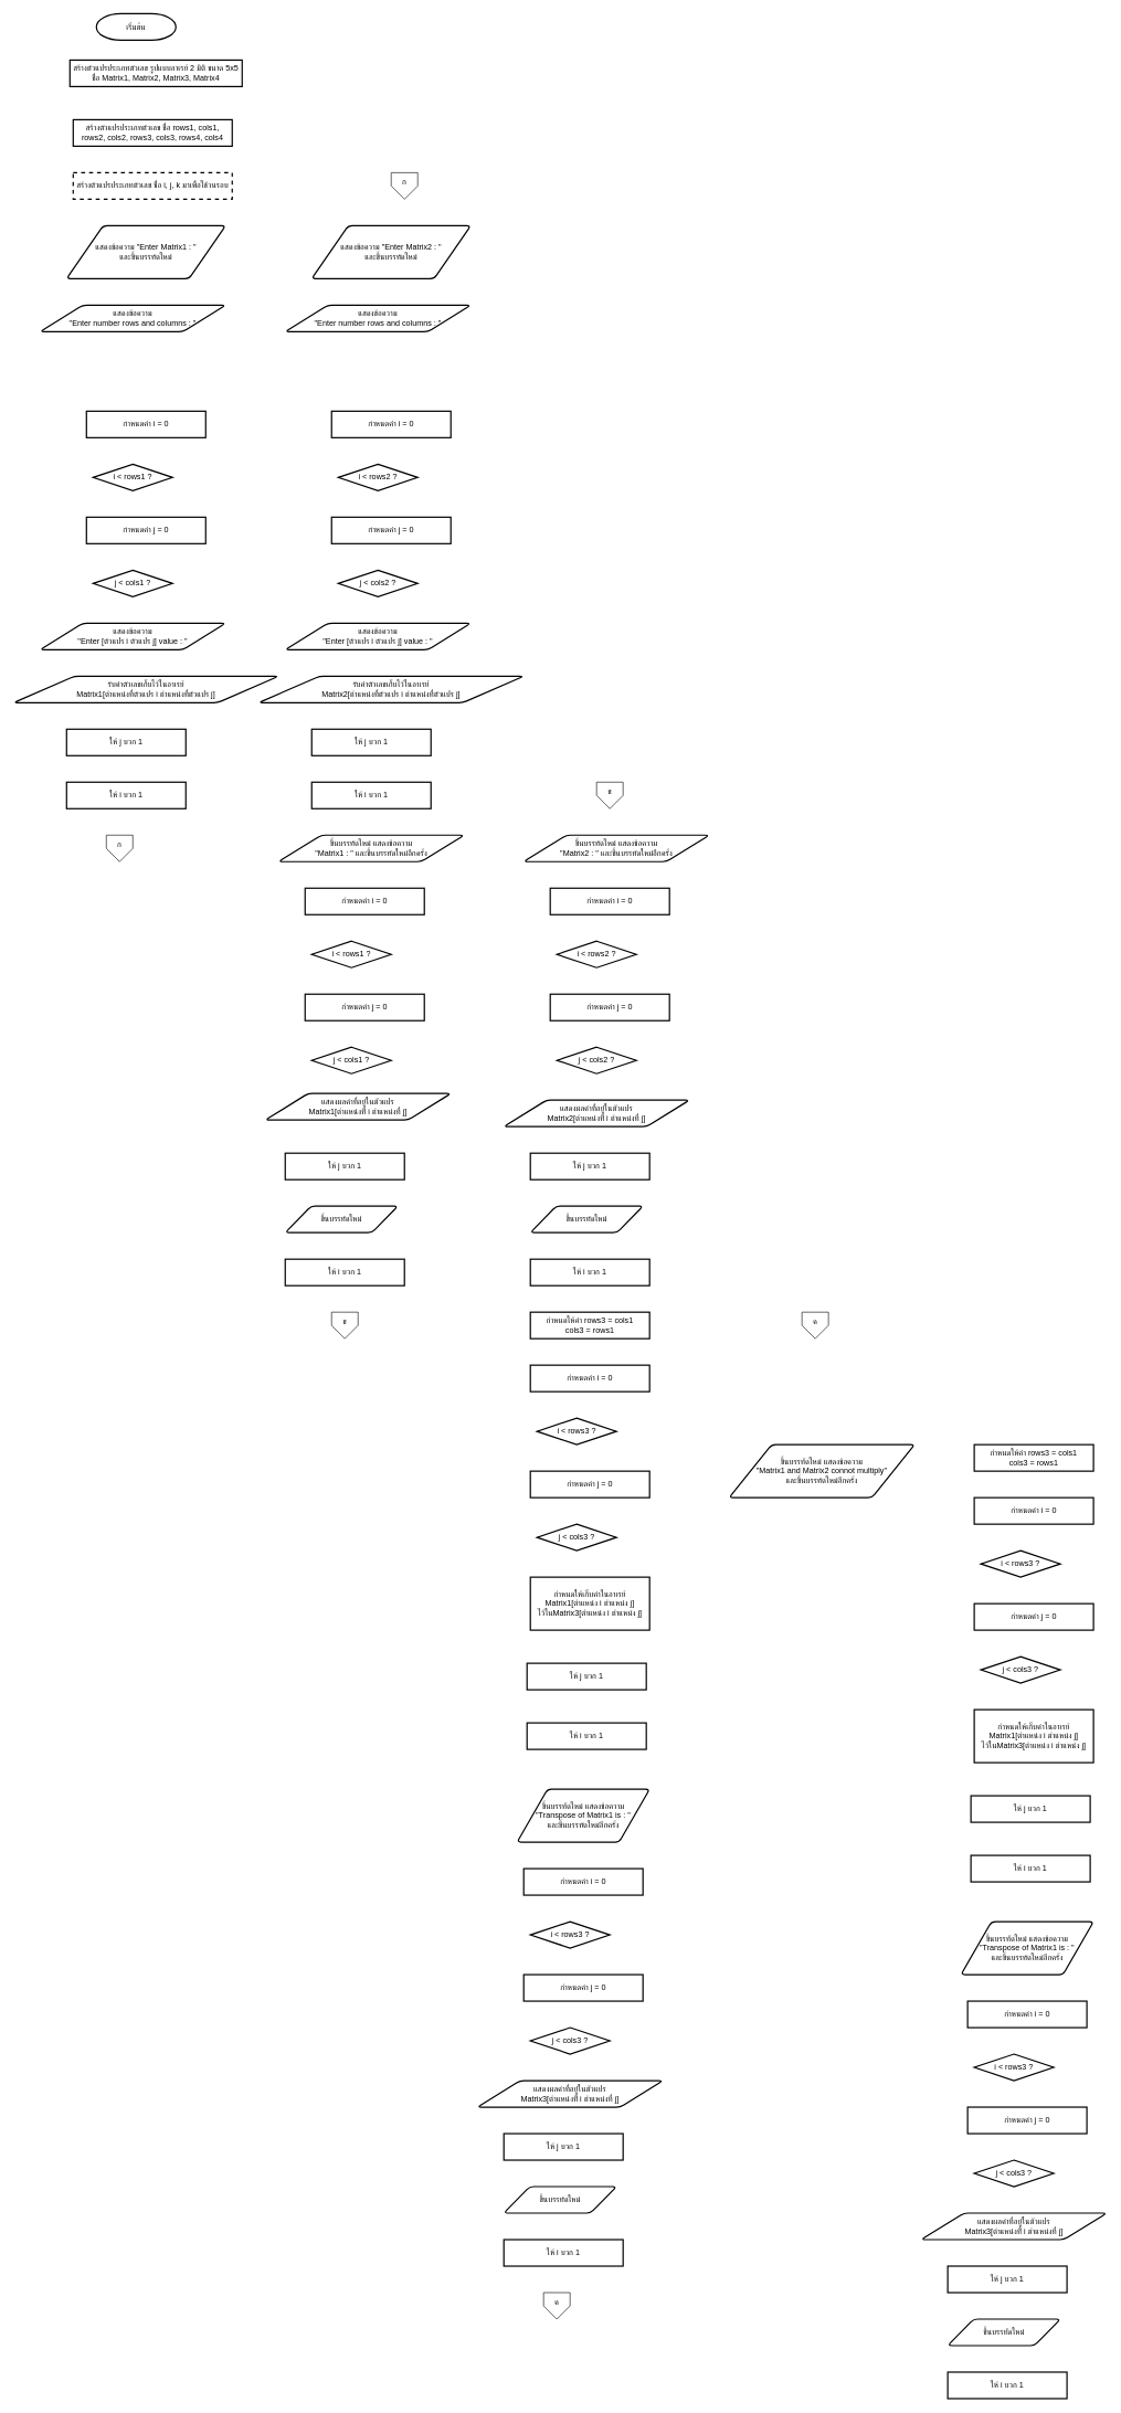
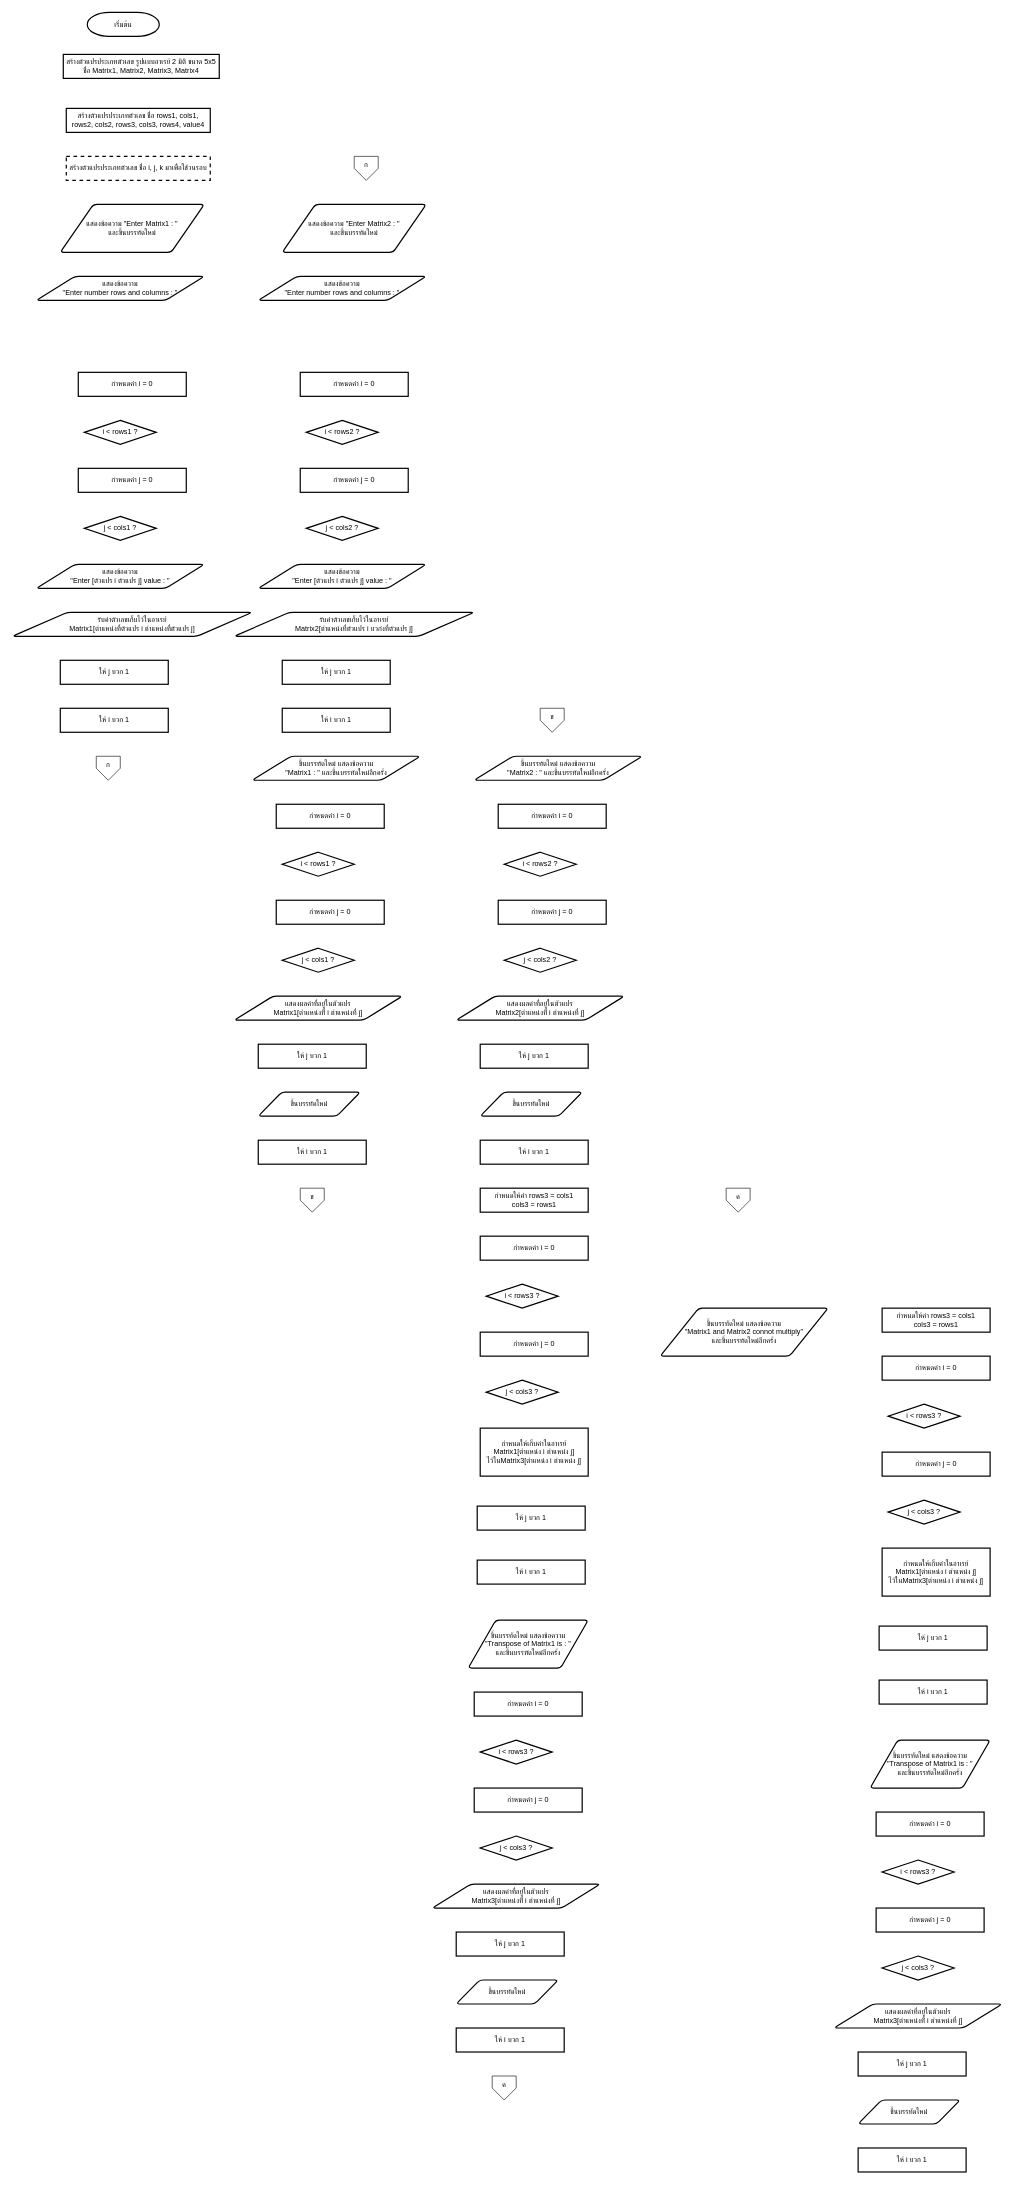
- <mxCell id="4" value="สร้างตัวแปรประเภทตัวเลข ชื่อ rows1, cols1, rows2, cols2, rows3, cols3, rows4, cols4" style="rounded=1;whiteSpace=wrap;html=1;absoluteArcSize=1;arcSize=0;strokeWidth=2;" vertex="1" parent="1"><mxGeometry x="110" y="180" width="240" height="40" as="geometry" /></mxCell>
+ <mxCell id="4" value="สร้างตัวแปรประเภทตัวเลข ชื่อ rows1, cols1, rows2, cols2, rows3, cols3, rows4, value4" style="rounded=1;whiteSpace=wrap;html=1;absoluteArcSize=1;arcSize=0;strokeWidth=2;" vertex="1" parent="1"><mxGeometry x="110" y="180" width="240" height="40" as="geometry" /></mxCell>
- <mxCell id="23" value="&lt;div&gt;รับค่าตัวเลขเก็บไว้ในอาเรย์&lt;/div&gt;&lt;div&gt;Matrix2[ตำแหน่งที่ตัวแปร i ตำแหน่งที่ตัวแปร j]&lt;/div&gt;" style="shape=parallelogram;html=1;strokeWidth=2;perimeter=parallelogramPerimeter;whiteSpace=wrap;rounded=1;arcSize=12;size=0.23;" vertex="1" parent="1"><mxGeometry x="390" y="1020" width="400" height="40" as="geometry" /></mxCell>
+ <mxCell id="23" value="&lt;div&gt;รับค่าตัวเลขเก็บไว้ในอาเรย์&lt;/div&gt;&lt;div&gt;Matrix2[ตำแหน่งที่ตัวแปร i บวก่งที่ตัวแปร j]&lt;/div&gt;" style="shape=parallelogram;html=1;strokeWidth=2;perimeter=parallelogramPerimeter;whiteSpace=wrap;rounded=1;arcSize=12;size=0.23;" vertex="1" parent="1"><mxGeometry x="390" y="1020" width="400" height="40" as="geometry" /></mxCell>
- <mxCell id="37" value="&lt;div&gt;แสดงผลค่าที่อยู่ในตัวแปร&lt;/div&gt;&lt;div&gt;Matrix1[ตำแหน่งที่่ i ตำแหน่งที่ j]&lt;br&gt;&lt;/div&gt;" style="shape=parallelogram;html=1;strokeWidth=2;perimeter=parallelogramPerimeter;whiteSpace=wrap;rounded=1;arcSize=12;size=0.23;" vertex="1" parent="1"><mxGeometry x="400" y="1650" width="280" height="40" as="geometry" /></mxCell>
+ <mxCell id="37" value="&lt;div&gt;แสดงผลค่าที่อยู่ในตัวแปร&lt;/div&gt;&lt;div&gt;Matrix1[ตำแหน่งที่่ i ตำแหน่งที่ j]&lt;br&gt;&lt;/div&gt;" style="shape=parallelogram;html=1;strokeWidth=2;perimeter=parallelogramPerimeter;whiteSpace=wrap;rounded=1;arcSize=12;size=0.23;" vertex="1" parent="1"><mxGeometry x="390" y="1660" width="280" height="40" as="geometry" /></mxCell>
